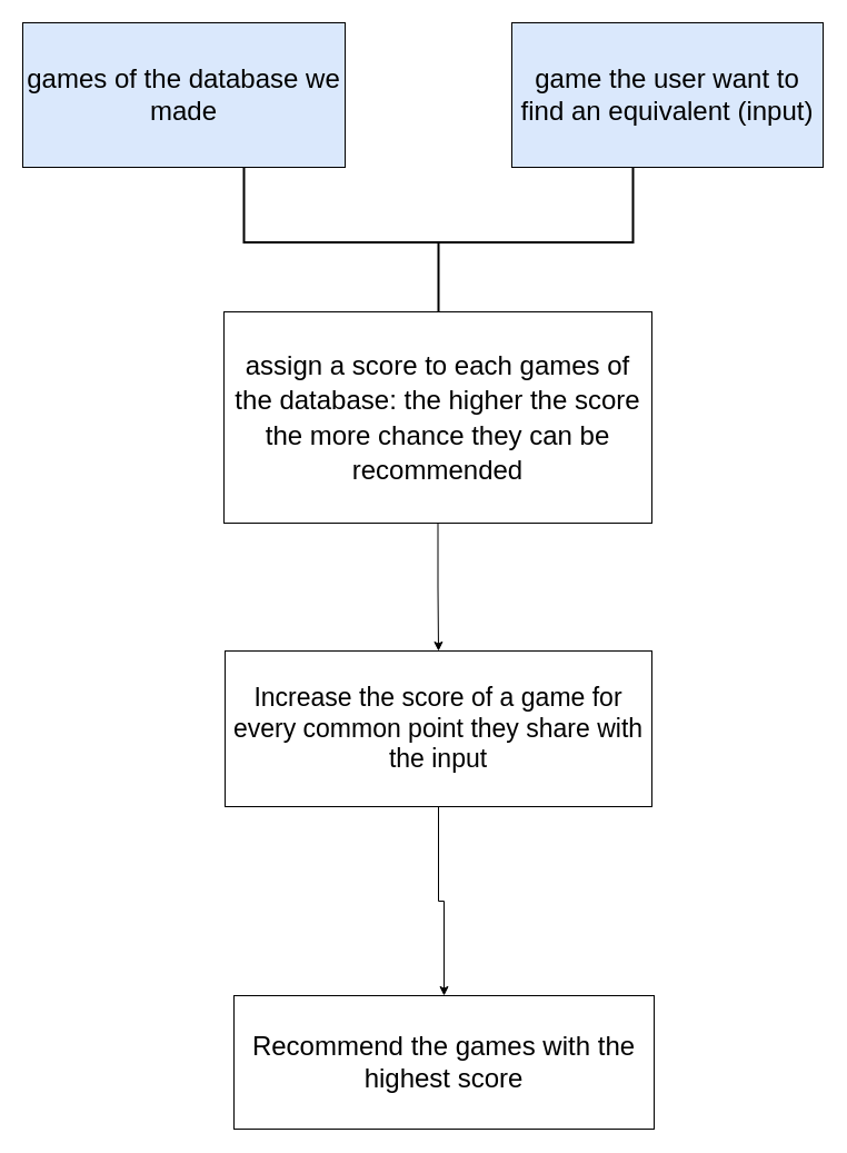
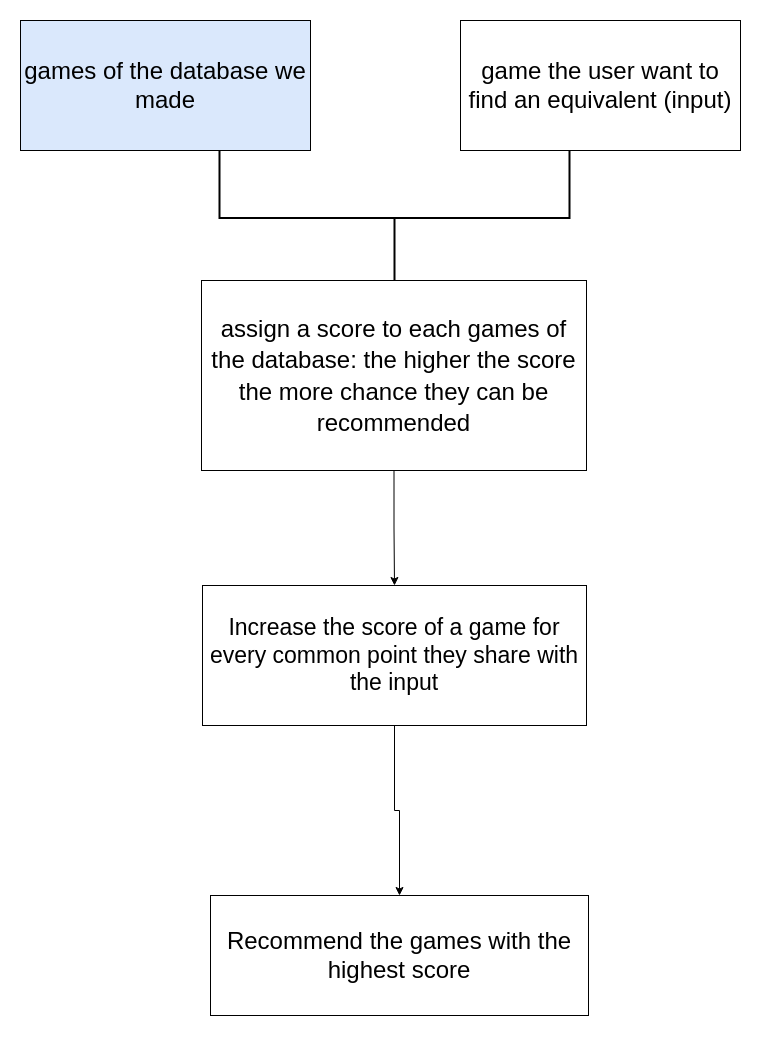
- <mxCell id="2" value="&lt;font style=&quot;font-size: 24px;&quot;&gt;game the user want to find an equivalent (input)&lt;/font&gt;" style="rounded=0;whiteSpace=wrap;html=1;fillColor=#dae8fc;" vertex="1" parent="1"><mxGeometry x="460" y="20" width="280" height="130" as="geometry" /></mxCell>
+ <mxCell id="2" value="&lt;font style=&quot;font-size: 24px;&quot;&gt;game the user want to find an equivalent (input)&lt;/font&gt;" style="rounded=0;whiteSpace=wrap;html=1;" vertex="1" parent="1"><mxGeometry x="460" y="20" width="280" height="130" as="geometry" /></mxCell>
